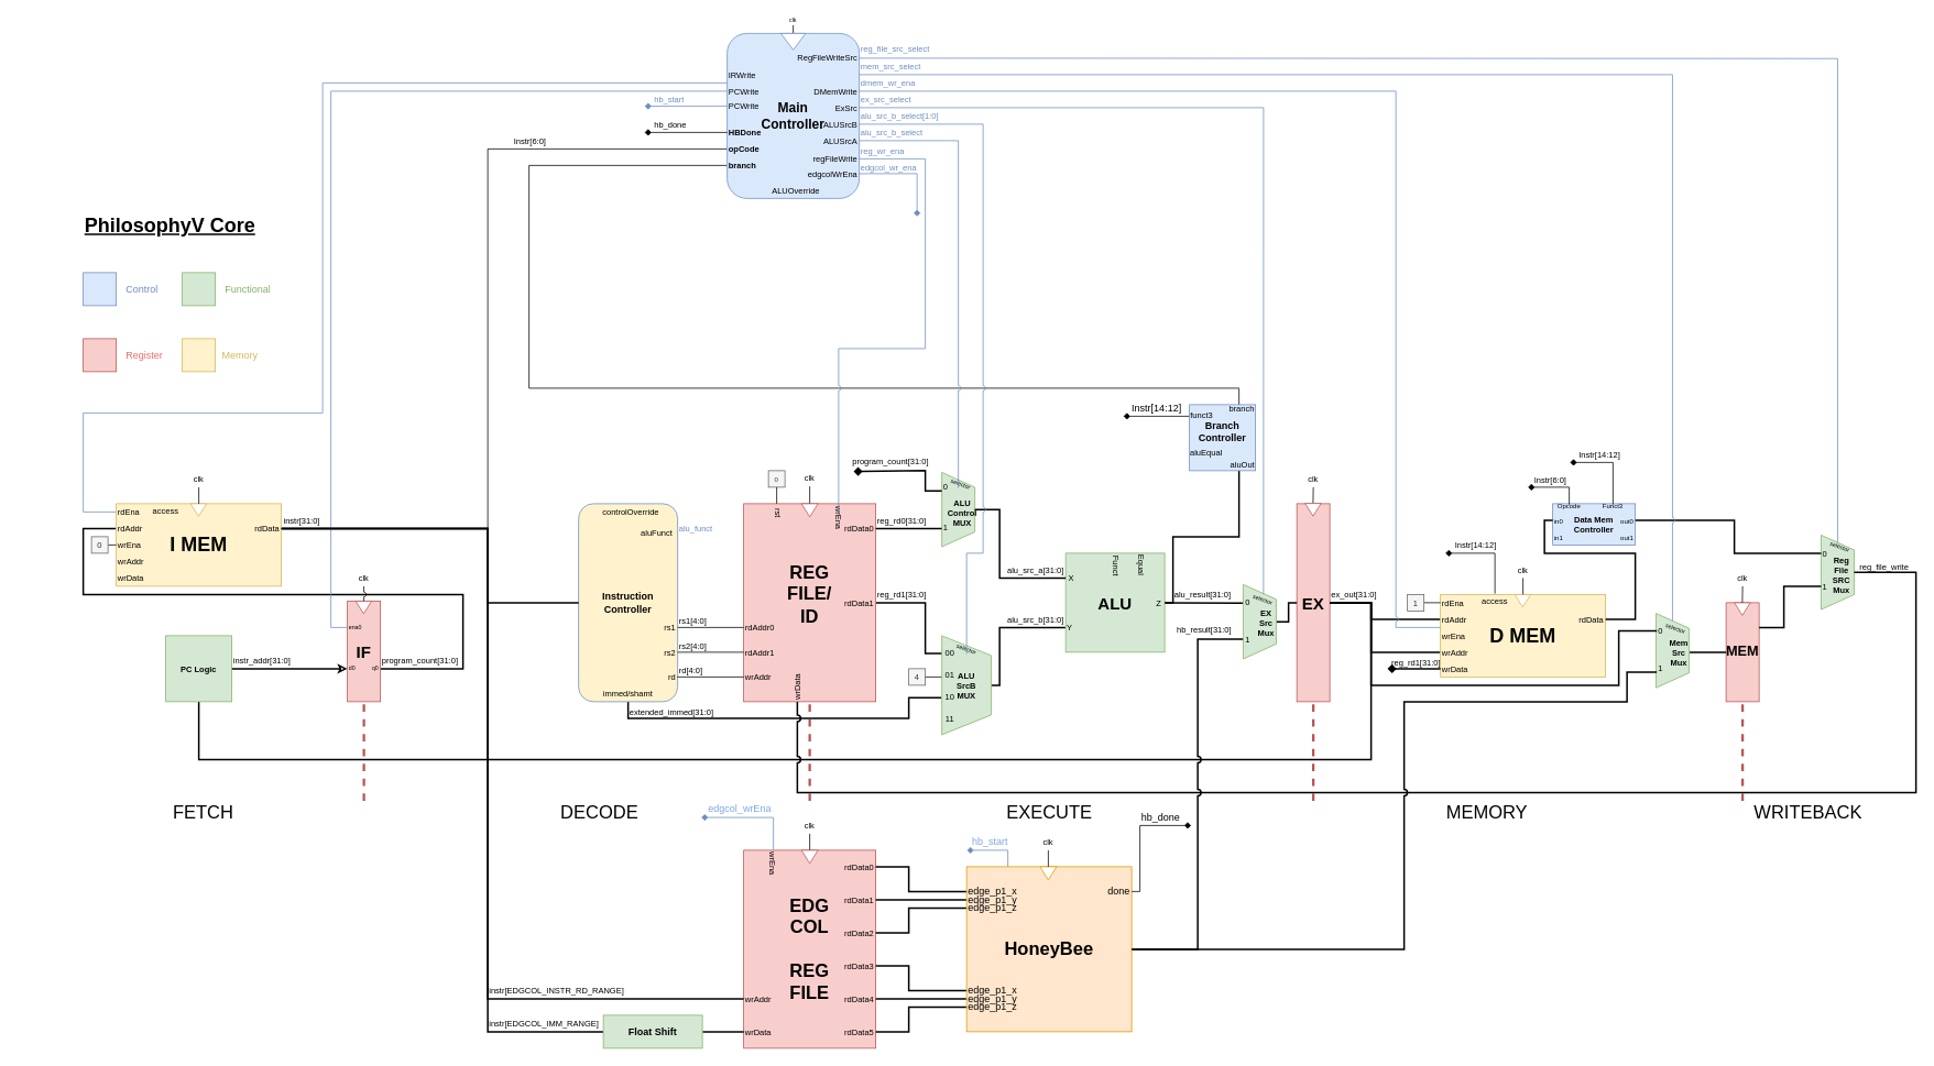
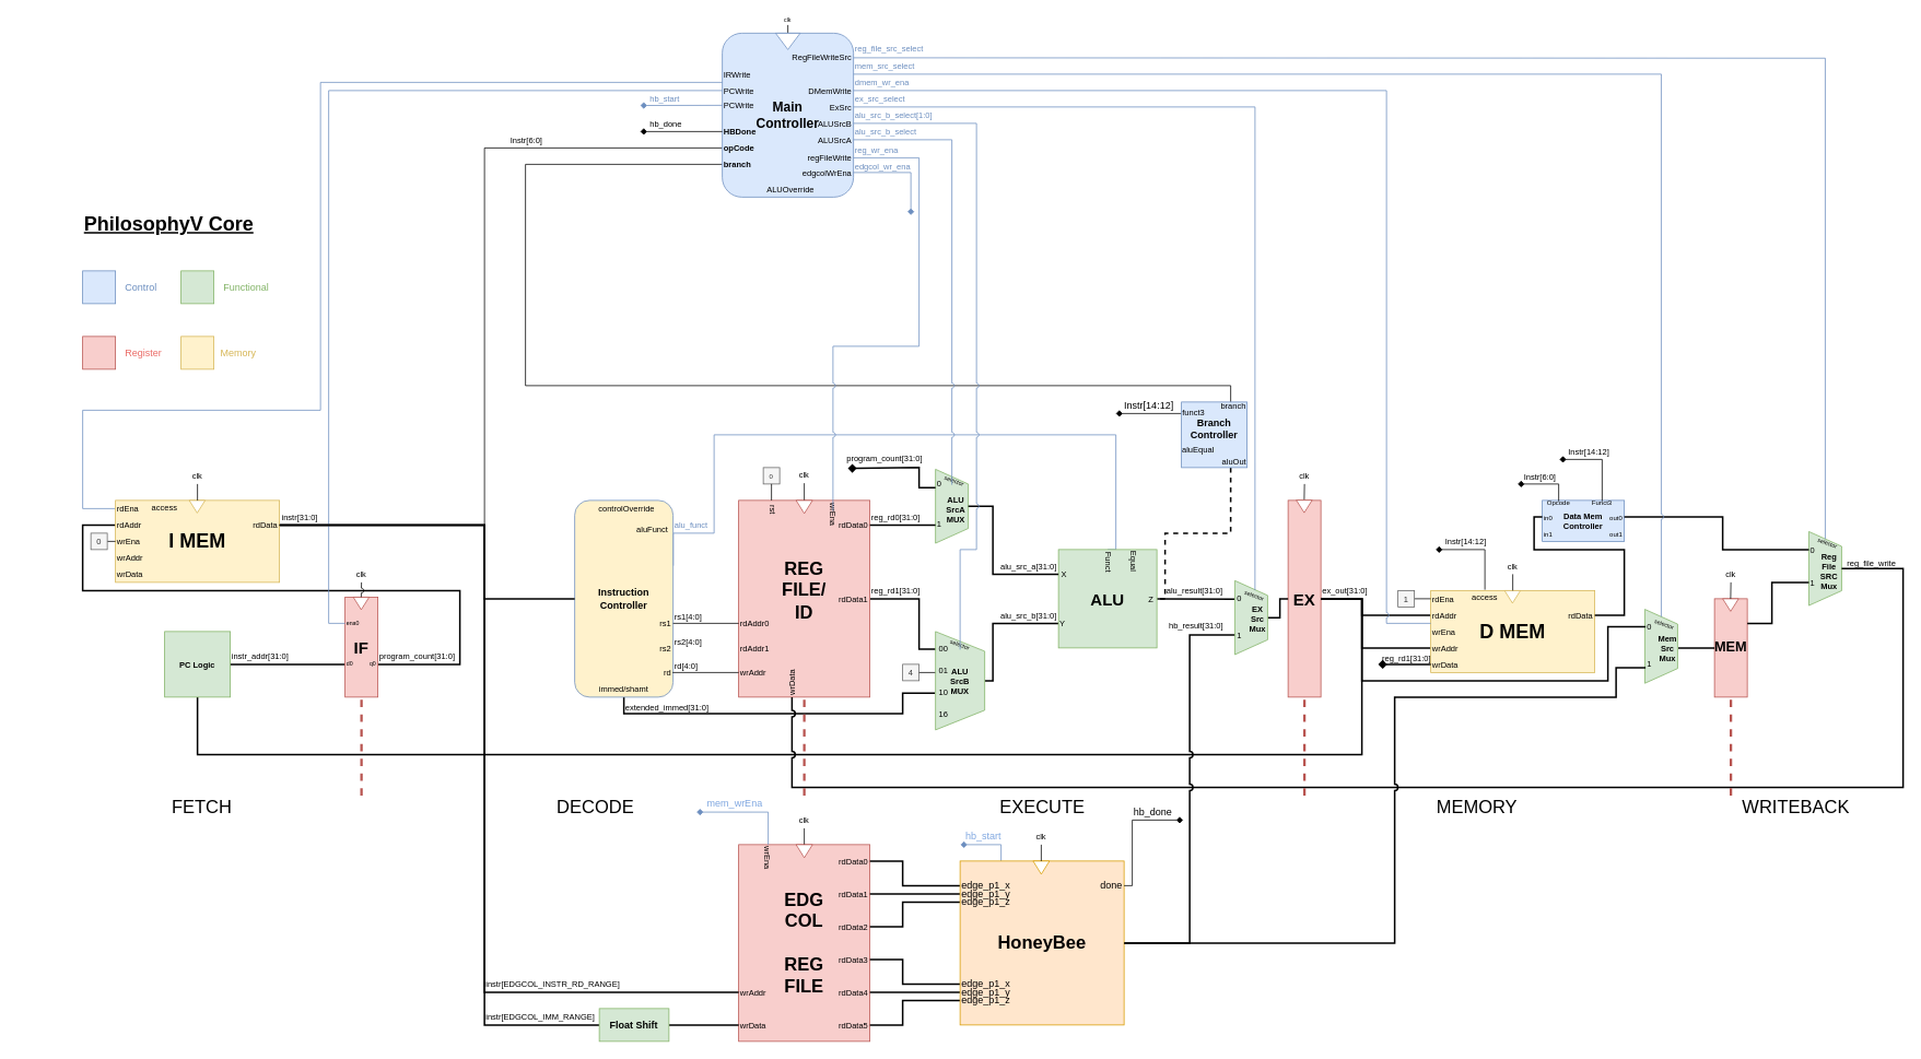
+ <mxCell id="8" style="edgeStyle=orthogonalEdgeStyle;rounded=0;orthogonalLoop=1;jettySize=auto;html=1;exitX=1.002;exitY=0.332;exitDx=0;exitDy=0;endArrow=none;endFill=0;strokeWidth=1;fontSize=10;fontColor=#000000;entryX=0.5;entryY=0;entryDx=0;entryDy=0;fillColor=#dae8fc;strokeColor=#6c8ebf;jumpStyle=arc;exitPerimeter=0;" parent="1" source="14" target="26" edge="1"><mxGeometry relative="1" as="geometry"><mxPoint x="1340" y="700" as="targetPoint" /><Array as="points"><mxPoint x="820" y="650" /><mxPoint x="870" y="650" /><mxPoint x="870" y="530" /><mxPoint x="1360" y="530" /></Array></mxGeometry></mxCell>
- <mxCell id="75" value="&lt;b&gt;ALU Control&lt;br&gt;MUX&lt;/b&gt;" style="text;html=1;strokeColor=none;fillColor=none;align=center;verticalAlign=middle;whiteSpace=wrap;rounded=0;shadow=0;glass=0;comic=0;fontSize=10;fontColor=#000000;" parent="73" vertex="1"><mxGeometry x="12.21" y="26.24" width="25.79" height="30" as="geometry" /></mxCell>
+ <mxCell id="75" value="&lt;b&gt;ALU SrcA&lt;br&gt;MUX&lt;/b&gt;" style="text;html=1;strokeColor=none;fillColor=none;align=center;verticalAlign=middle;whiteSpace=wrap;rounded=0;shadow=0;glass=0;comic=0;fontSize=10;fontColor=#000000;" parent="73" vertex="1"><mxGeometry x="12.21" y="26.24" width="25.79" height="30" as="geometry" /></mxCell>
- <mxCell id="221" style="edgeStyle=orthogonalEdgeStyle;rounded=0;orthogonalLoop=1;jettySize=auto;html=1;exitX=0.75;exitY=1;exitDx=0;exitDy=0;entryX=1;entryY=0.5;entryDx=0;entryDy=0;endArrow=none;endFill=0;strokeWidth=2;" parent="1" source="223" target="26" edge="1"><mxGeometry relative="1" as="geometry"><Array as="points"><mxPoint x="1500" y="650" /><mxPoint x="1420" y="650" /><mxPoint x="1420" y="730" /></Array></mxGeometry></mxCell>
+ <mxCell id="221" style="edgeStyle=orthogonalEdgeStyle;rounded=0;orthogonalLoop=1;jettySize=auto;html=1;exitX=0.75;exitY=1;exitDx=0;exitDy=0;entryX=1;entryY=0.5;entryDx=0;entryDy=0;endArrow=none;endFill=0;strokeWidth=2;dashed=1;" parent="1" source="223" target="26" edge="1"><mxGeometry relative="1" as="geometry"><Array as="points"><mxPoint x="1500" y="650" /><mxPoint x="1420" y="650" /><mxPoint x="1420" y="730" /></Array></mxGeometry></mxCell>
- <mxCell id="137" style="edgeStyle=orthogonalEdgeStyle;rounded=0;orthogonalLoop=1;jettySize=auto;html=1;exitX=1;exitY=0.5;exitDx=0;exitDy=0;entryX=0;entryY=0.5;entryDx=0;entryDy=0;endArrow=none;endFill=0;" parent="1" source="18" target="89" edge="1"><mxGeometry relative="1" as="geometry" /></mxCell>
- <mxCell id="49" style="edgeStyle=orthogonalEdgeStyle;rounded=0;jumpStyle=arc;orthogonalLoop=1;jettySize=auto;html=1;exitX=1;exitY=0.5;exitDx=0;exitDy=0;entryX=0;entryY=0.5;entryDx=0;entryDy=0;endArrow=classic;endFill=0;strokeWidth=2;fontSize=2;fontColor=#000000;" parent="1" source="132" target="163" edge="1"><mxGeometry relative="1" as="geometry"><Array as="points"><mxPoint x="250" y="810" /><mxPoint x="250" y="810" /></Array></mxGeometry></mxCell>
+ <mxCell id="49" style="edgeStyle=orthogonalEdgeStyle;rounded=0;jumpStyle=arc;orthogonalLoop=1;jettySize=auto;html=1;exitX=1;exitY=0.5;exitDx=0;exitDy=0;entryX=0;entryY=0.5;entryDx=0;entryDy=0;endArrow=none;endFill=0;strokeWidth=2;fontSize=2;fontColor=#000000;" parent="1" source="132" target="163" edge="1"><mxGeometry relative="1" as="geometry"><Array as="points"><mxPoint x="250" y="810" /><mxPoint x="250" y="810" /></Array></mxGeometry></mxCell>
- <mxCell id="44" value="11" style="text;html=1;strokeColor=none;fillColor=none;align=center;verticalAlign=middle;whiteSpace=wrap;rounded=0;shadow=0;glass=0;comic=0;fontSize=10;fontColor=#000000;" parent="38" vertex="1"><mxGeometry x="-30" y="80" width="20" height="20" as="geometry" /></mxCell>
+ <mxCell id="44" value="16" style="text;html=1;strokeColor=none;fillColor=none;align=center;verticalAlign=middle;whiteSpace=wrap;rounded=0;shadow=0;glass=0;comic=0;fontSize=10;fontColor=#000000;" parent="38" vertex="1"><mxGeometry x="-30" y="80" width="20" height="20" as="geometry" /></mxCell>
- <mxCell id="248" value="edgcol_wrEna" style="text;html=1;align=center;verticalAlign=middle;resizable=0;points=[];autosize=1;fontColor=#7EA6E0;" parent="1" vertex="1"><mxGeometry x="850" y="970" width="90" height="20" as="geometry" /></mxCell>
+ <mxCell id="248" value="mem_wrEna" style="text;html=1;align=center;verticalAlign=middle;resizable=0;points=[];autosize=1;fontColor=#7EA6E0;" parent="1" vertex="1"><mxGeometry x="850" y="970" width="90" height="20" as="geometry" /></mxCell>
- <mxCell id="255" value="&lt;b&gt;Float Shift&lt;/b&gt;" style="rounded=0;whiteSpace=wrap;html=1;fillColor=#d5e8d4;strokeColor=#82b366;" parent="1" vertex="1"><mxGeometry x="730" y="1230" width="120" height="40" as="geometry" /></mxCell>
+ <mxCell id="255" value="&lt;b&gt;Float Shift&lt;/b&gt;" style="rounded=0;whiteSpace=wrap;html=1;fillColor=#d5e8d4;strokeColor=#82b366;" parent="1" vertex="1"><mxGeometry x="730" y="1230" width="85" height="40" as="geometry" /></mxCell>
